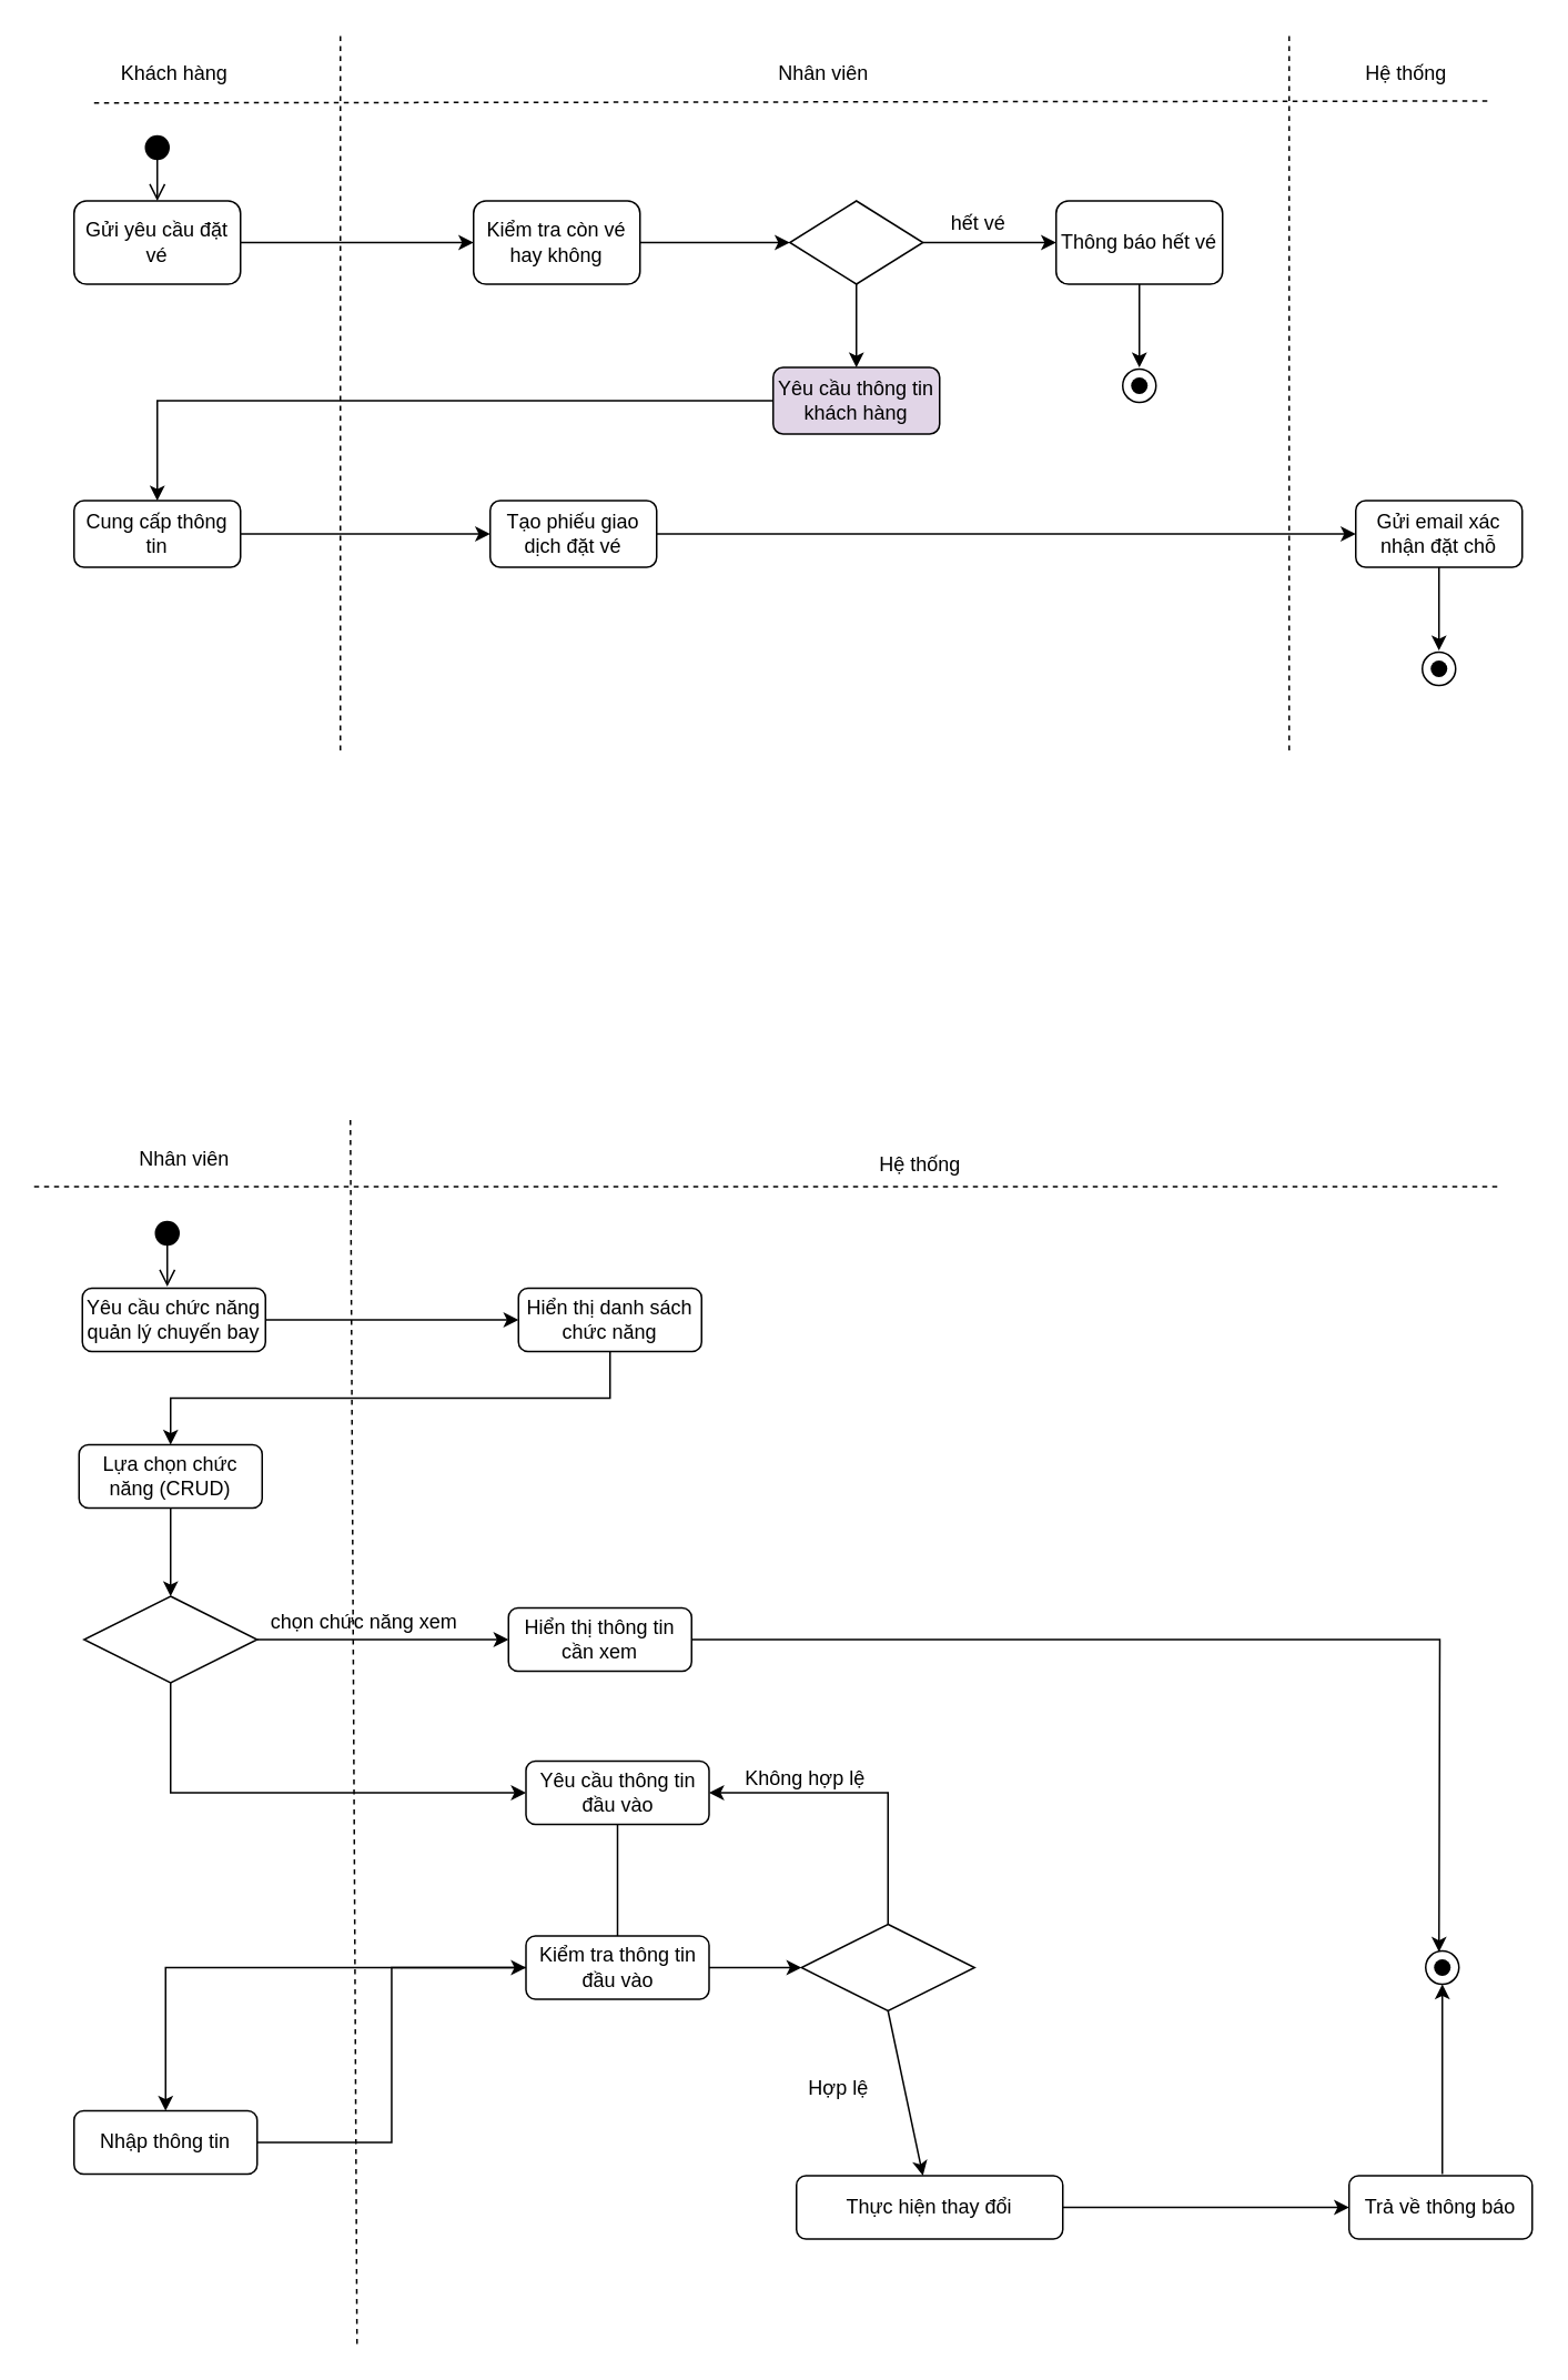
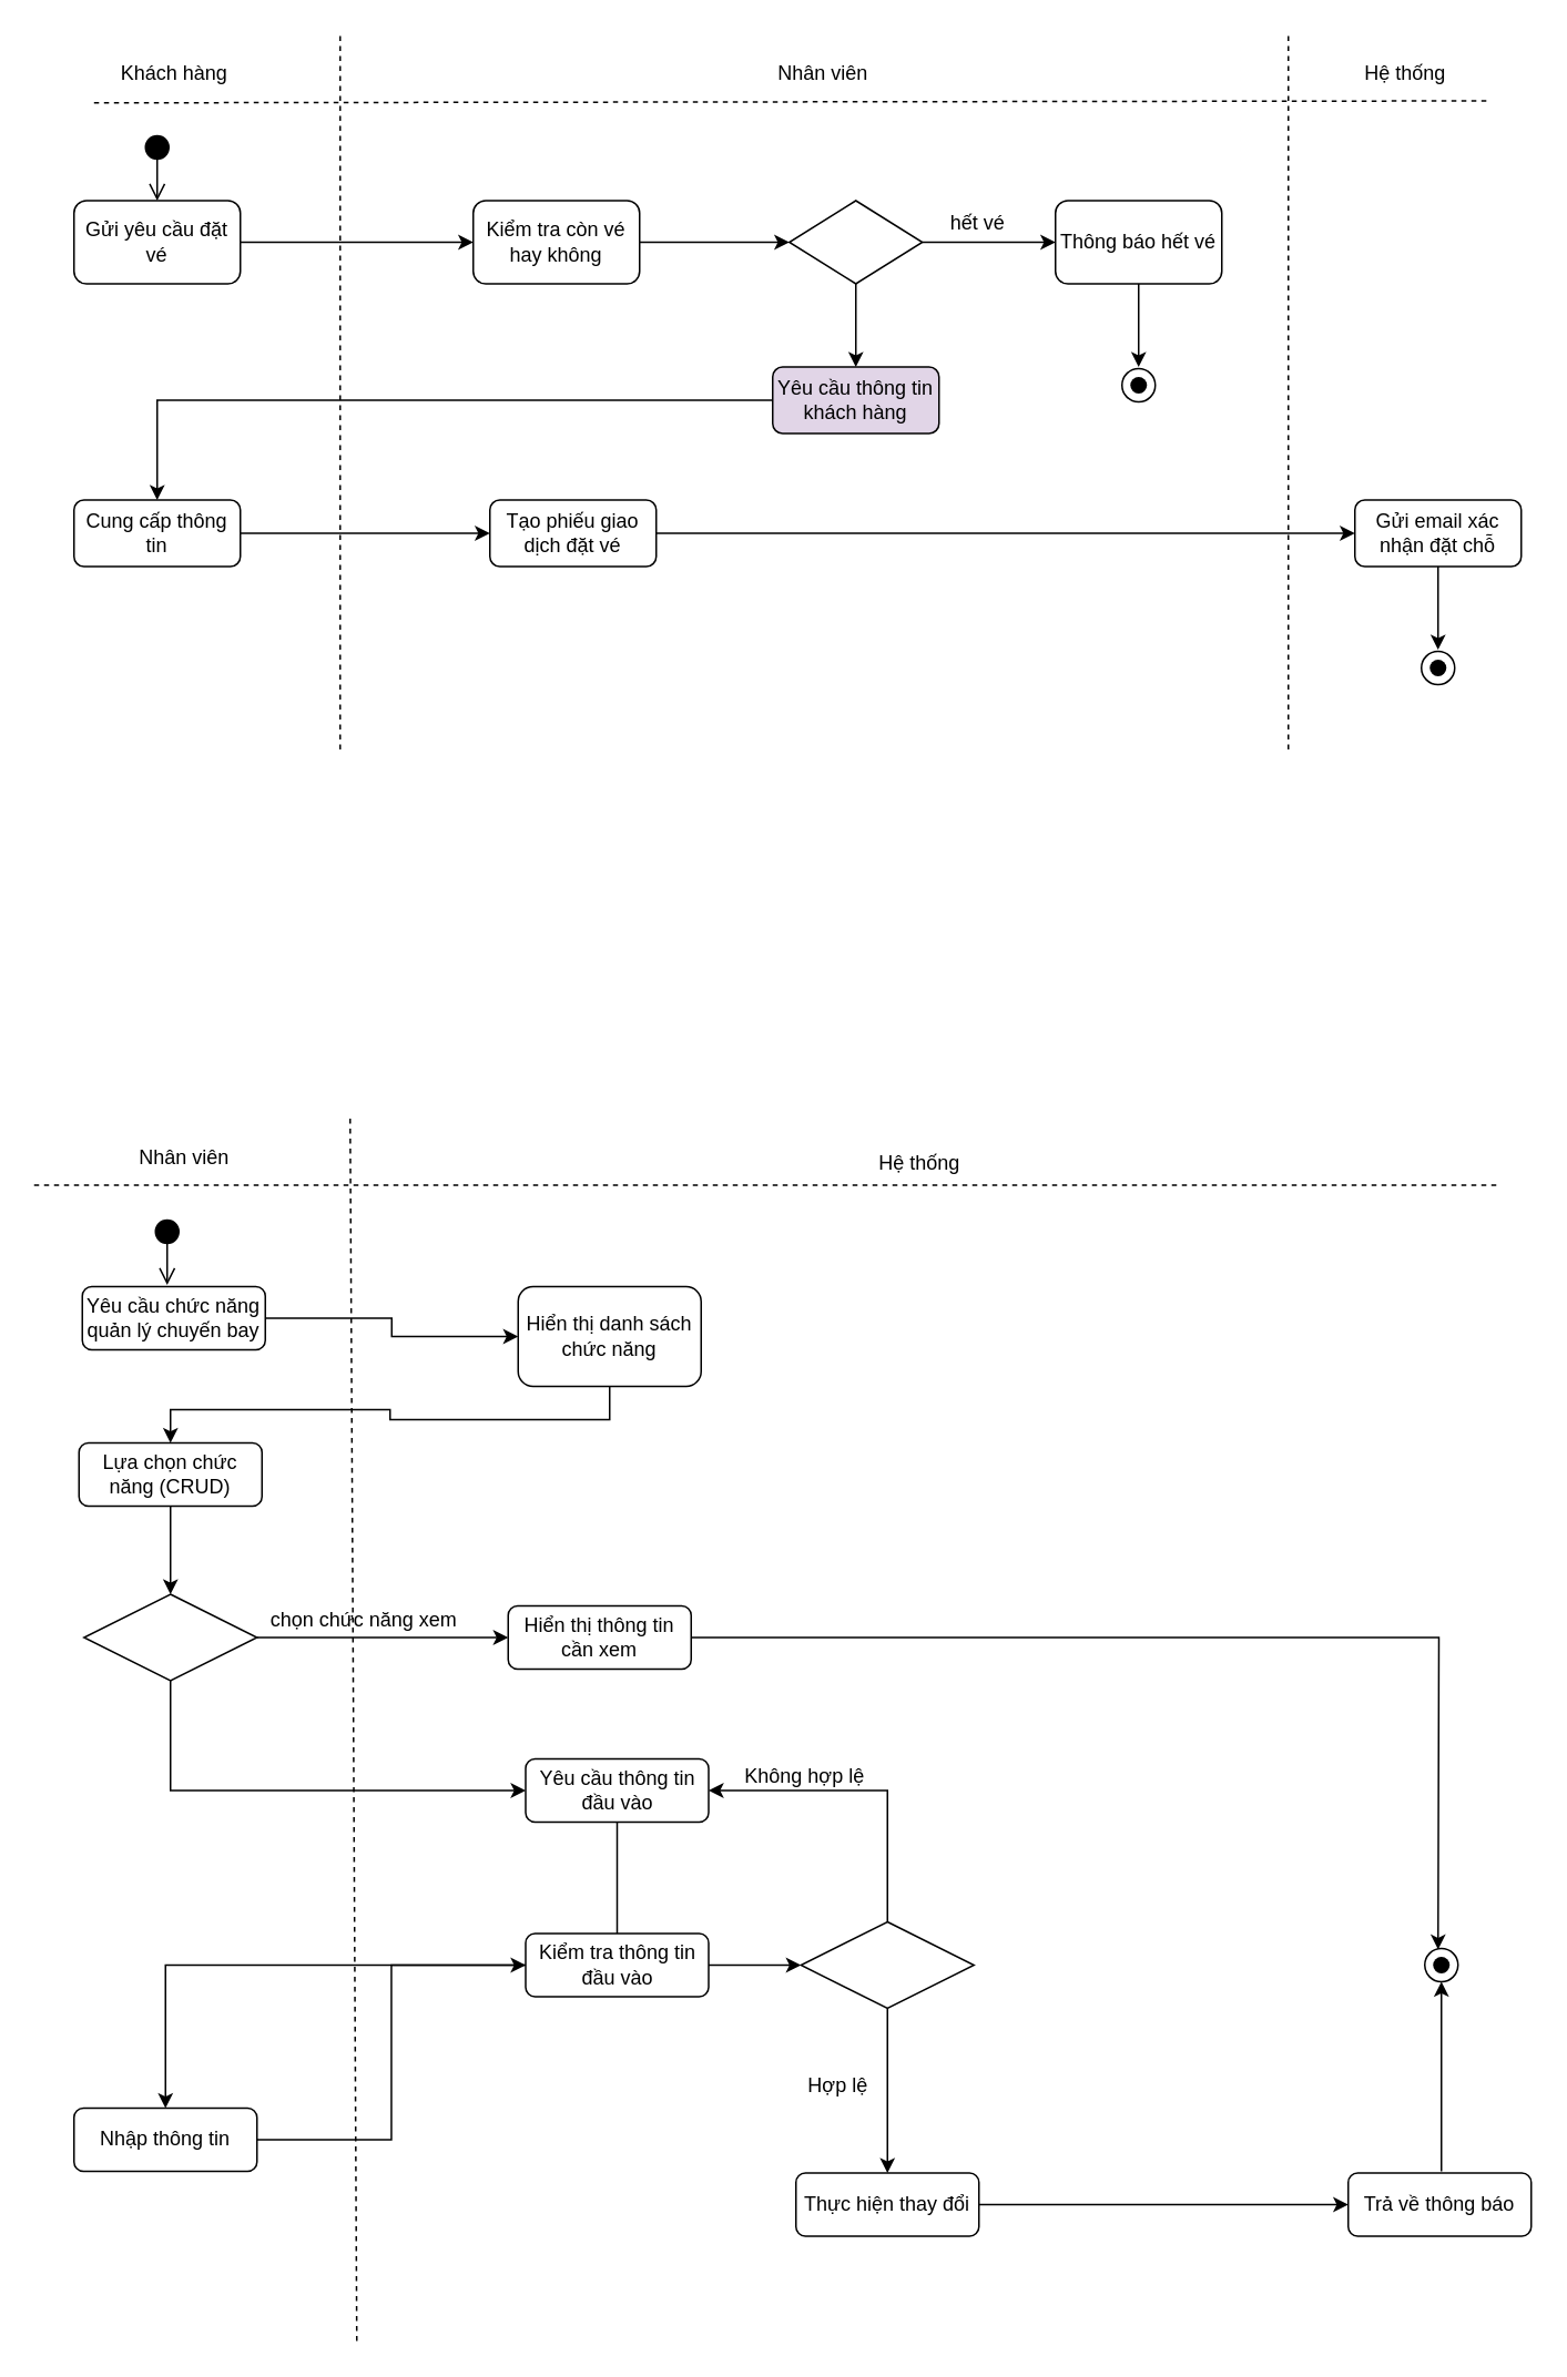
- <mxCell id="38" value="Hiển thị danh sách chức năng" style="rounded=1;whiteSpace=wrap;html=1;" vertex="1" parent="1"><mxGeometry x="311" y="773" width="110" height="38" as="geometry" /></mxCell>
+ <mxCell id="38" value="Hiển thị danh sách chức năng" style="rounded=1;whiteSpace=wrap;html=1;" vertex="1" parent="1"><mxGeometry x="311" y="773" width="110" height="60" as="geometry" /></mxCell>
- <mxCell id="52" value="Thực hiện thay đổi" style="rounded=1;whiteSpace=wrap;html=1;" vertex="1" parent="1"><mxGeometry x="478" y="1306" width="160" height="38" as="geometry" /></mxCell>
+ <mxCell id="52" value="Thực hiện thay đổi" style="rounded=1;whiteSpace=wrap;html=1;" vertex="1" parent="1"><mxGeometry x="478" y="1306" width="110" height="38" as="geometry" /></mxCell>
